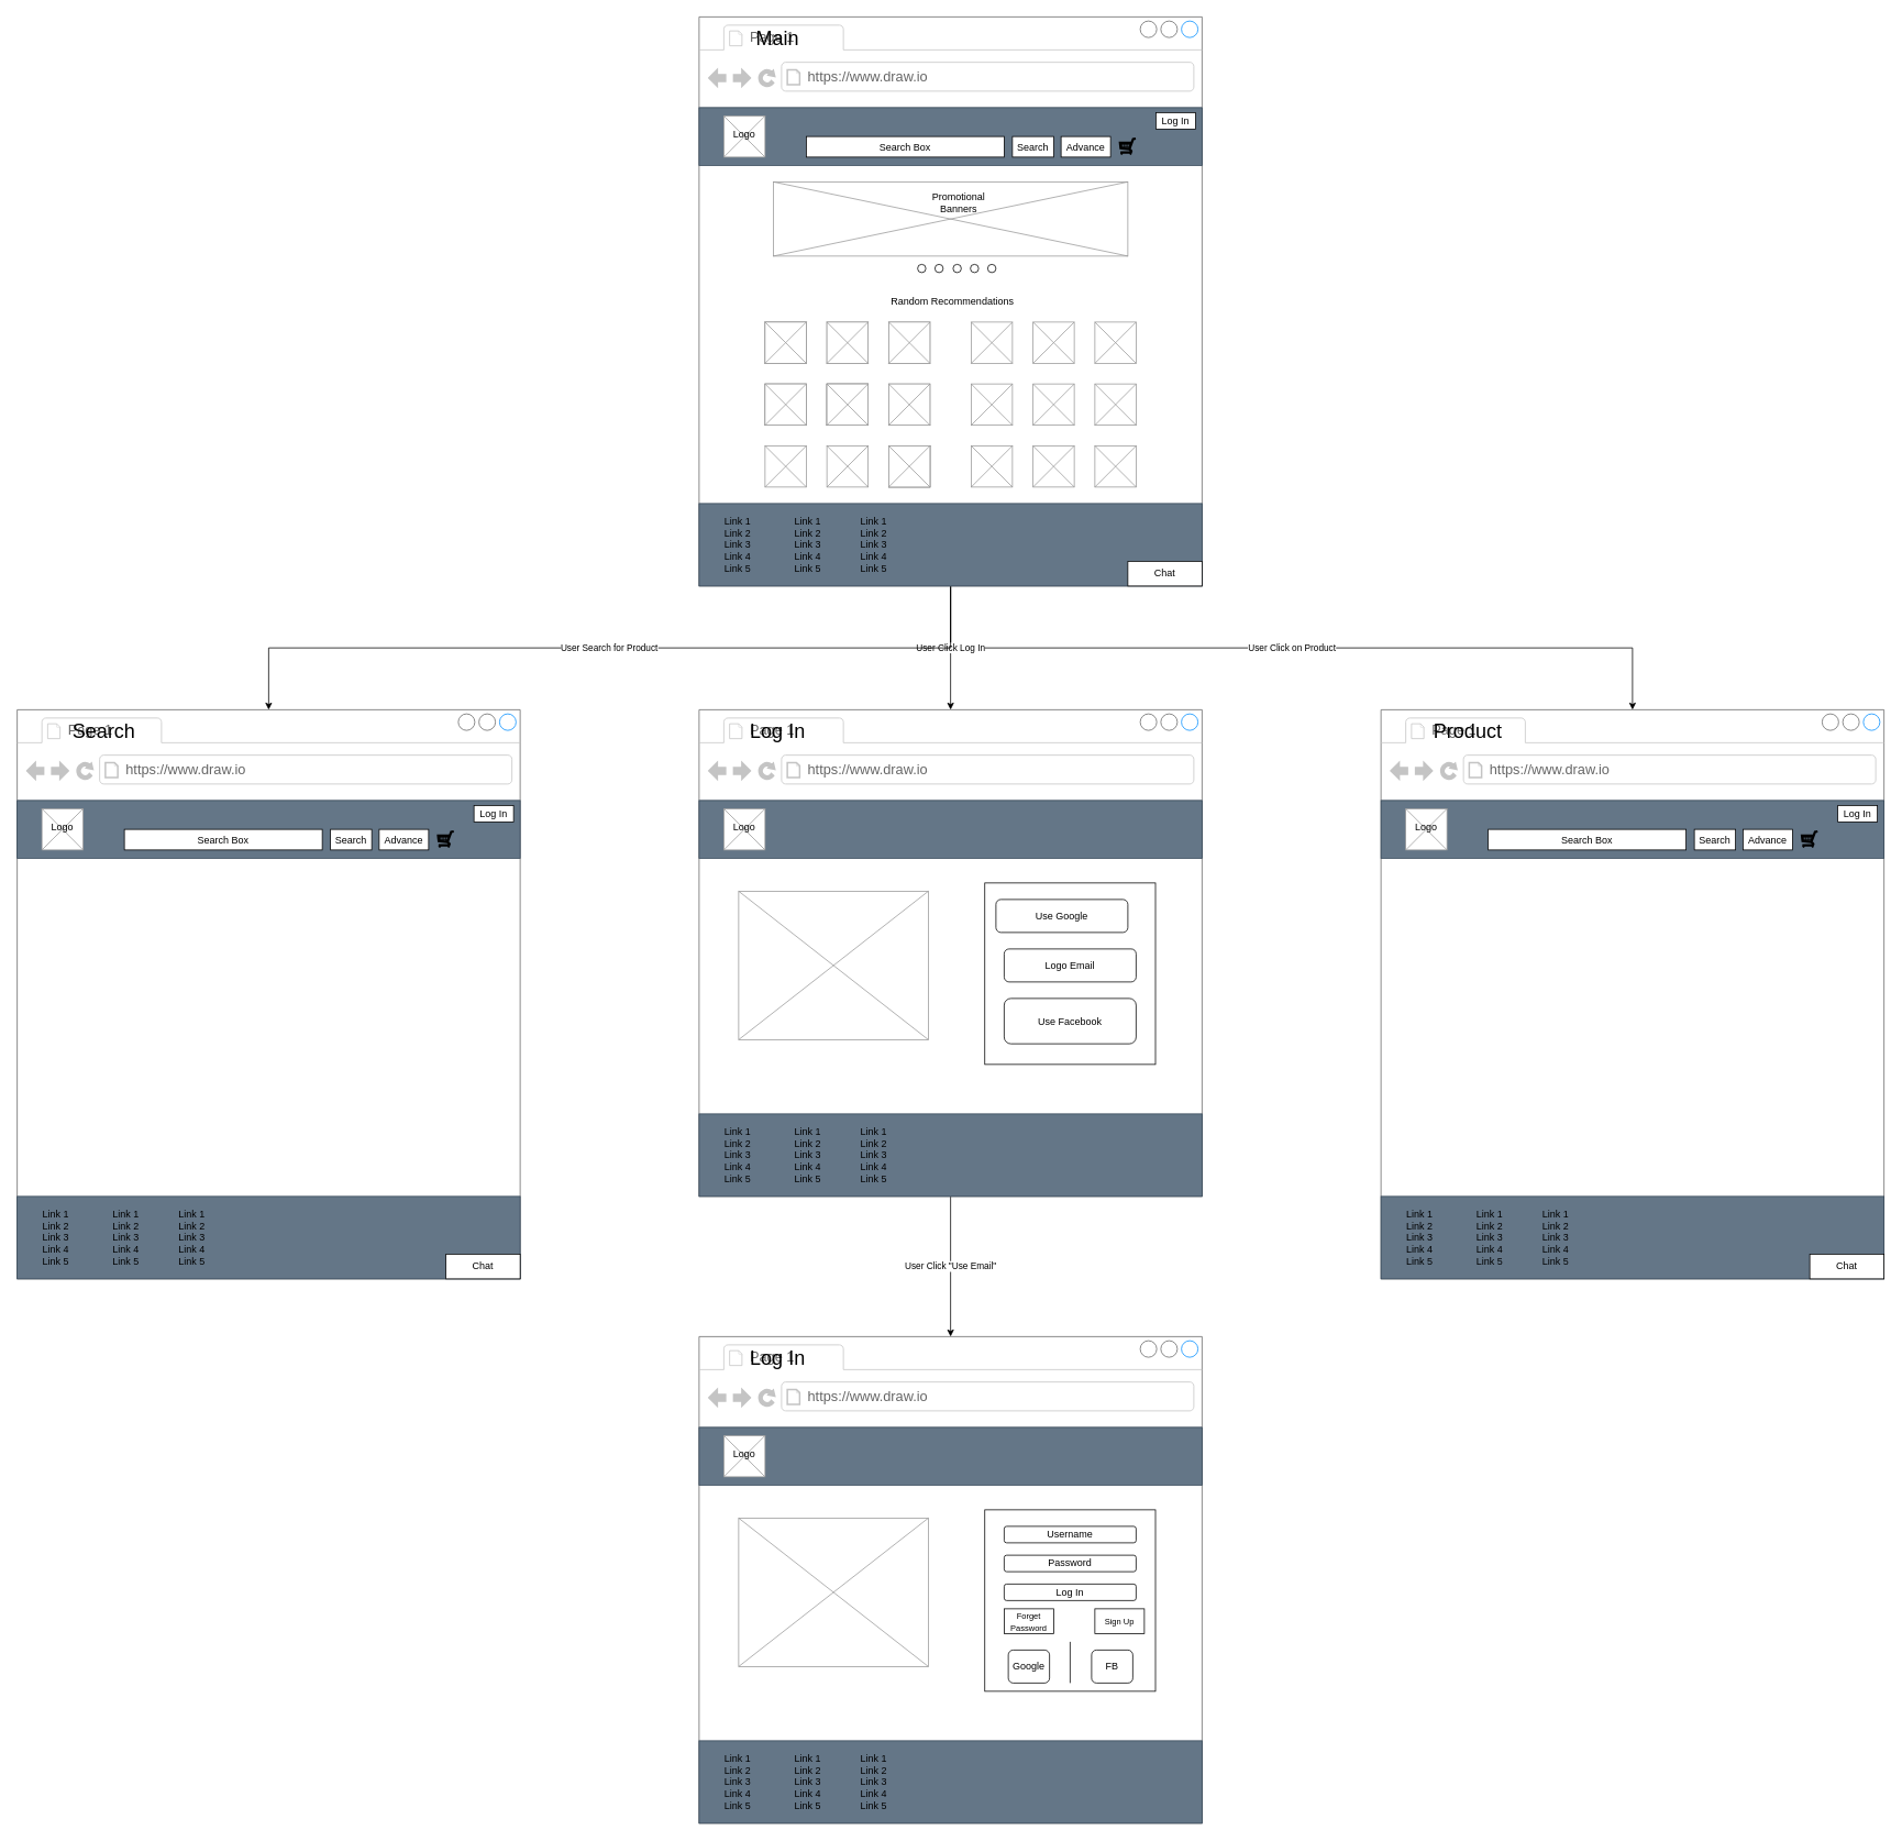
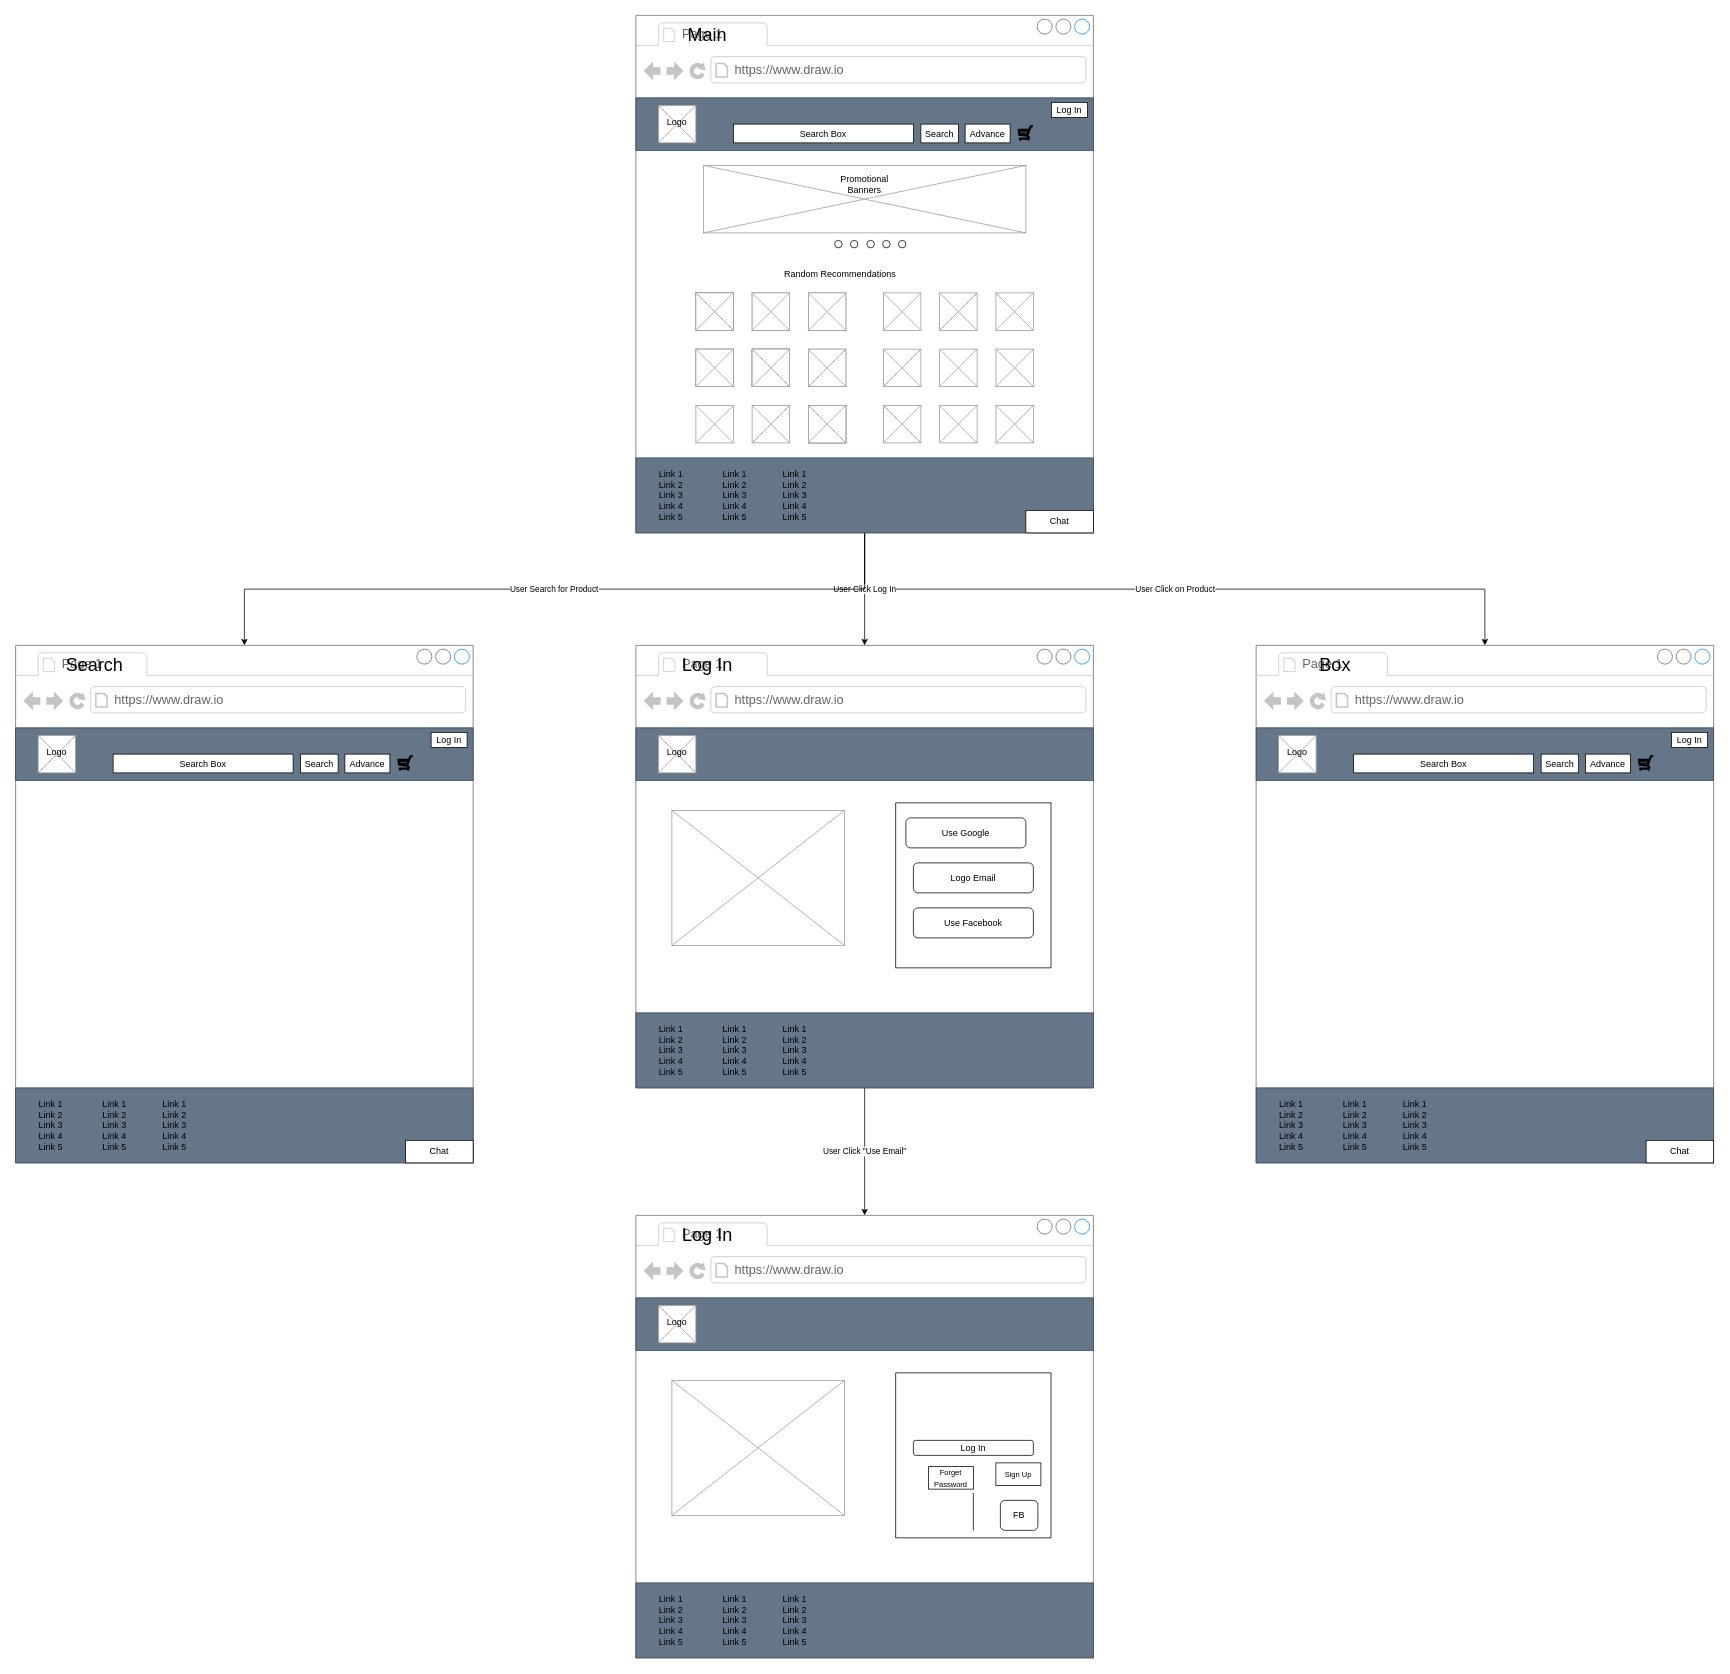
- <mxCell id="55" value="Promotional Banners" style="text;html=1;strokeColor=none;fillColor=none;align=center;verticalAlign=middle;whiteSpace=wrap;rounded=0;" vertex="1" parent="5"><mxGeometry x="285" y="210" width="60" height="30" as="geometry" /></mxCell>
+ <mxCell id="55" value="Promotional Banners" style="text;html=1;strokeColor=none;fillColor=none;align=center;verticalAlign=middle;whiteSpace=wrap;rounded=0;" vertex="1" parent="5"><mxGeometry x="275" y="210" width="60" height="30" as="geometry" /></mxCell>
- <mxCell id="53" value="Random Recommendations" style="text;html=1;strokeColor=none;fillColor=none;align=center;verticalAlign=middle;whiteSpace=wrap;rounded=0;" vertex="1" parent="5"><mxGeometry x="85" y="330" width="445" height="30" as="geometry" /></mxCell>
+ <mxCell id="53" value="Random Recommendations" style="text;html=1;strokeColor=none;fillColor=none;align=center;verticalAlign=middle;whiteSpace=wrap;rounded=0;" vertex="1" parent="5"><mxGeometry x="50" y="330" width="445" height="30" as="geometry" /></mxCell>
- <mxCell id="79" value="&lt;font style=&quot;font-size: 24px;&quot;&gt;Product&lt;/font&gt;" style="text;html=1;strokeColor=none;fillColor=none;align=center;verticalAlign=middle;whiteSpace=wrap;rounded=0;" vertex="1" parent="62"><mxGeometry x="57.5" y="12" width="95" height="30" as="geometry" /></mxCell>
+ <mxCell id="79" value="&lt;font style=&quot;font-size: 24px;&quot;&gt;Box&lt;/font&gt;" style="text;html=1;strokeColor=none;fillColor=none;align=center;verticalAlign=middle;whiteSpace=wrap;rounded=0;" vertex="1" parent="62"><mxGeometry x="57.5" y="12" width="95" height="30" as="geometry" /></mxCell>
- <mxCell id="92" value="Use Facebook" style="rounded=1;whiteSpace=wrap;html=1;" vertex="1" parent="81"><mxGeometry x="370" y="350" width="160" height="55" as="geometry" /></mxCell>
+ <mxCell id="92" value="Use Facebook" style="rounded=1;whiteSpace=wrap;html=1;" vertex="1" parent="81"><mxGeometry x="370" y="350" width="160" height="40" as="geometry" /></mxCell>
- <mxCell id="124" value="Username" style="rounded=1;whiteSpace=wrap;html=1;" vertex="1" parent="115"><mxGeometry x="370" y="230" width="160" height="20" as="geometry" /></mxCell>
- <mxCell id="125" value="Password" style="rounded=1;whiteSpace=wrap;html=1;" vertex="1" parent="115"><mxGeometry x="370" y="265" width="160" height="20" as="geometry" /></mxCell>
- <mxCell id="131" value="&lt;font style=&quot;font-size: 10px;&quot;&gt;Forget Password&lt;/font&gt;" style="rounded=0;whiteSpace=wrap;html=1;" vertex="1" parent="115"><mxGeometry x="370" y="330" width="60" height="30" as="geometry" /></mxCell>
+ <mxCell id="131" value="&lt;font style=&quot;font-size: 10px;&quot;&gt;Forget Password&lt;/font&gt;" style="rounded=0;whiteSpace=wrap;html=1;" vertex="1" parent="115"><mxGeometry x="390" y="335" width="60" height="30" as="geometry" /></mxCell>
- <mxCell id="133" value="Google" style="rounded=1;whiteSpace=wrap;html=1;" vertex="1" parent="115"><mxGeometry x="375" y="380" width="50" height="40" as="geometry" /></mxCell>
- <mxCell id="134" value="FB" style="rounded=1;whiteSpace=wrap;html=1;" vertex="1" parent="115"><mxGeometry x="476" y="380" width="50" height="40" as="geometry" /></mxCell>
+ <mxCell id="134" value="FB" style="rounded=1;whiteSpace=wrap;html=1;" vertex="1" parent="115"><mxGeometry x="486" y="380" width="50" height="40" as="geometry" /></mxCell>
